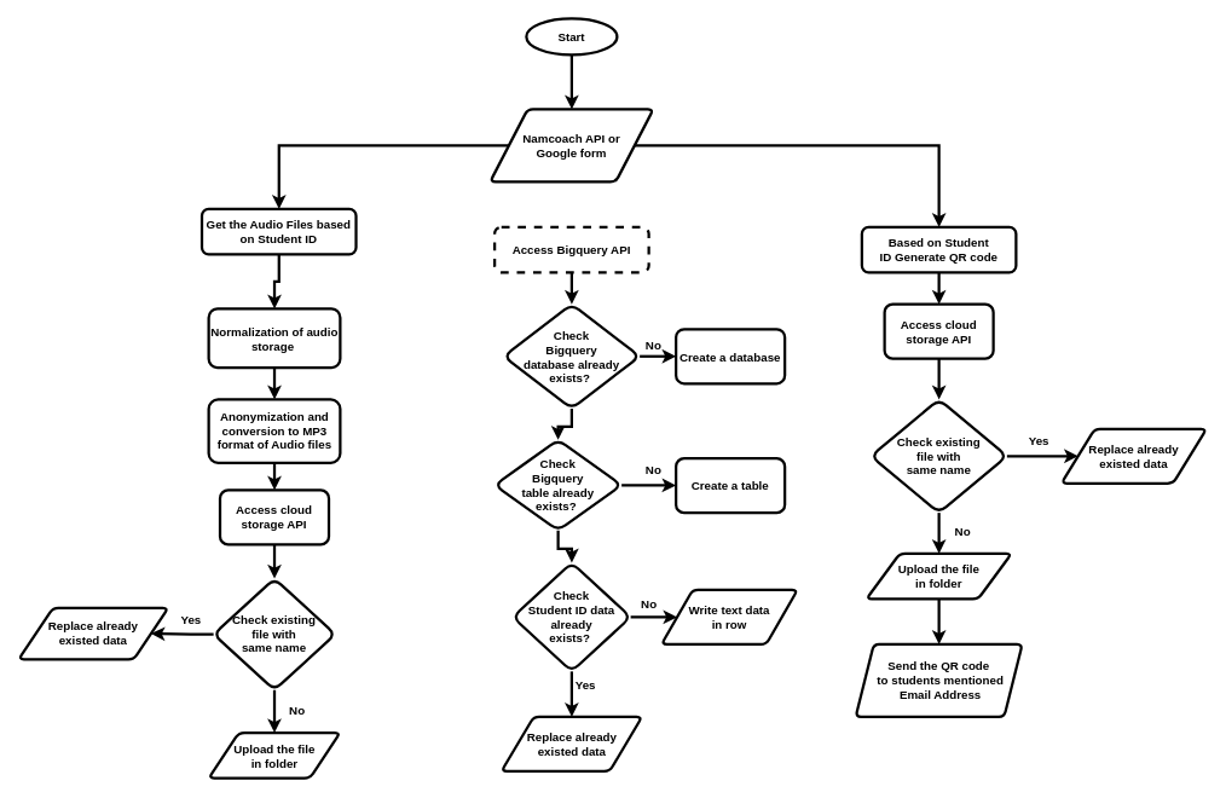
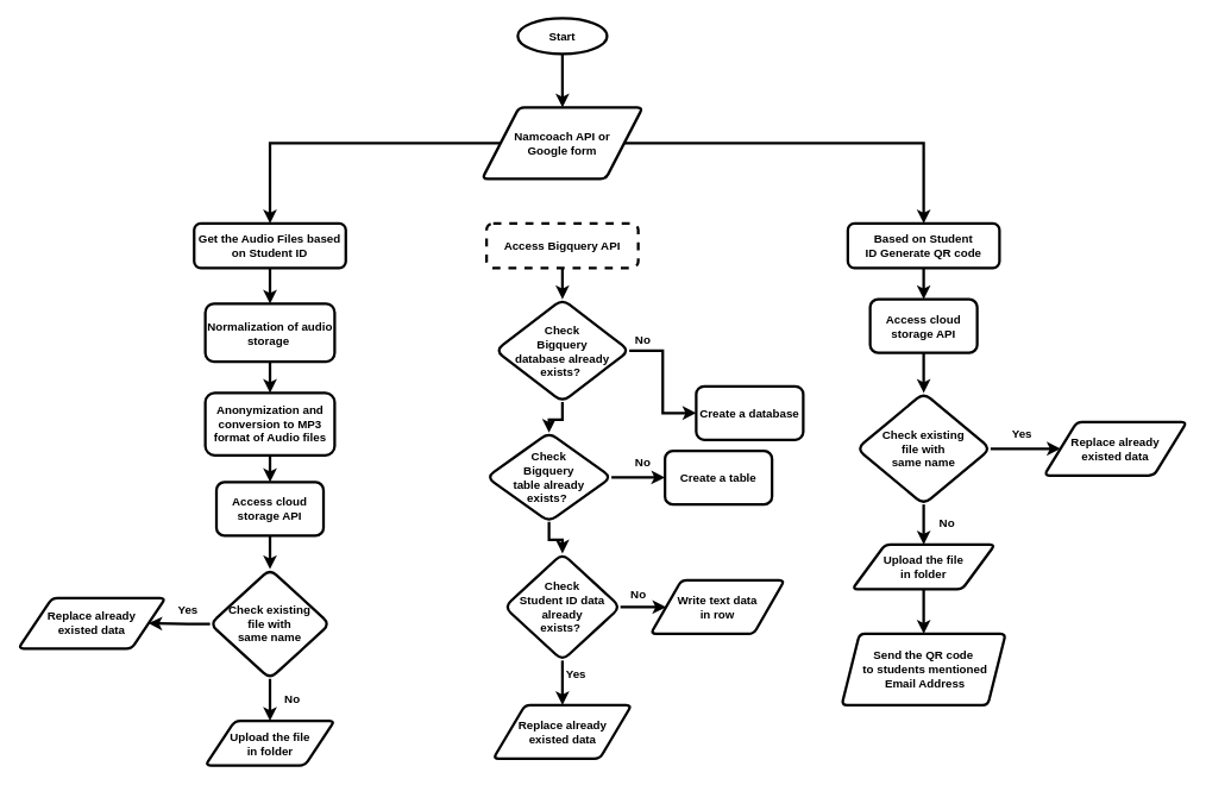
- <mxCell id="5" value="Get the Audio Files based on Student ID" style="rounded=1;whiteSpace=wrap;html=1;fontSize=13;glass=0;strokeWidth=3;shadow=0;fontStyle=1" parent="1" vertex="1"><mxGeometry x="222.18" y="230" width="170" height="50" as="geometry" /></mxCell>
+ <mxCell id="5" value="Get the Audio Files based on Student ID" style="rounded=1;whiteSpace=wrap;html=1;fontSize=13;glass=0;strokeWidth=3;shadow=0;fontStyle=1" parent="1" vertex="1"><mxGeometry x="217.18" y="250" width="170" height="50" as="geometry" /></mxCell>
- <mxCell id="16" value="Create a database" style="rounded=1;whiteSpace=wrap;html=1;glass=0;strokeWidth=3;shadow=0;fontSize=13;fontStyle=1" parent="1" vertex="1"><mxGeometry x="745" y="362.5" width="120" height="60" as="geometry" /></mxCell>
+ <mxCell id="16" value="Create a database" style="rounded=1;whiteSpace=wrap;html=1;glass=0;strokeWidth=3;shadow=0;fontSize=13;fontStyle=1" parent="1" vertex="1"><mxGeometry x="780" y="432.5" width="120" height="60" as="geometry" /></mxCell>
